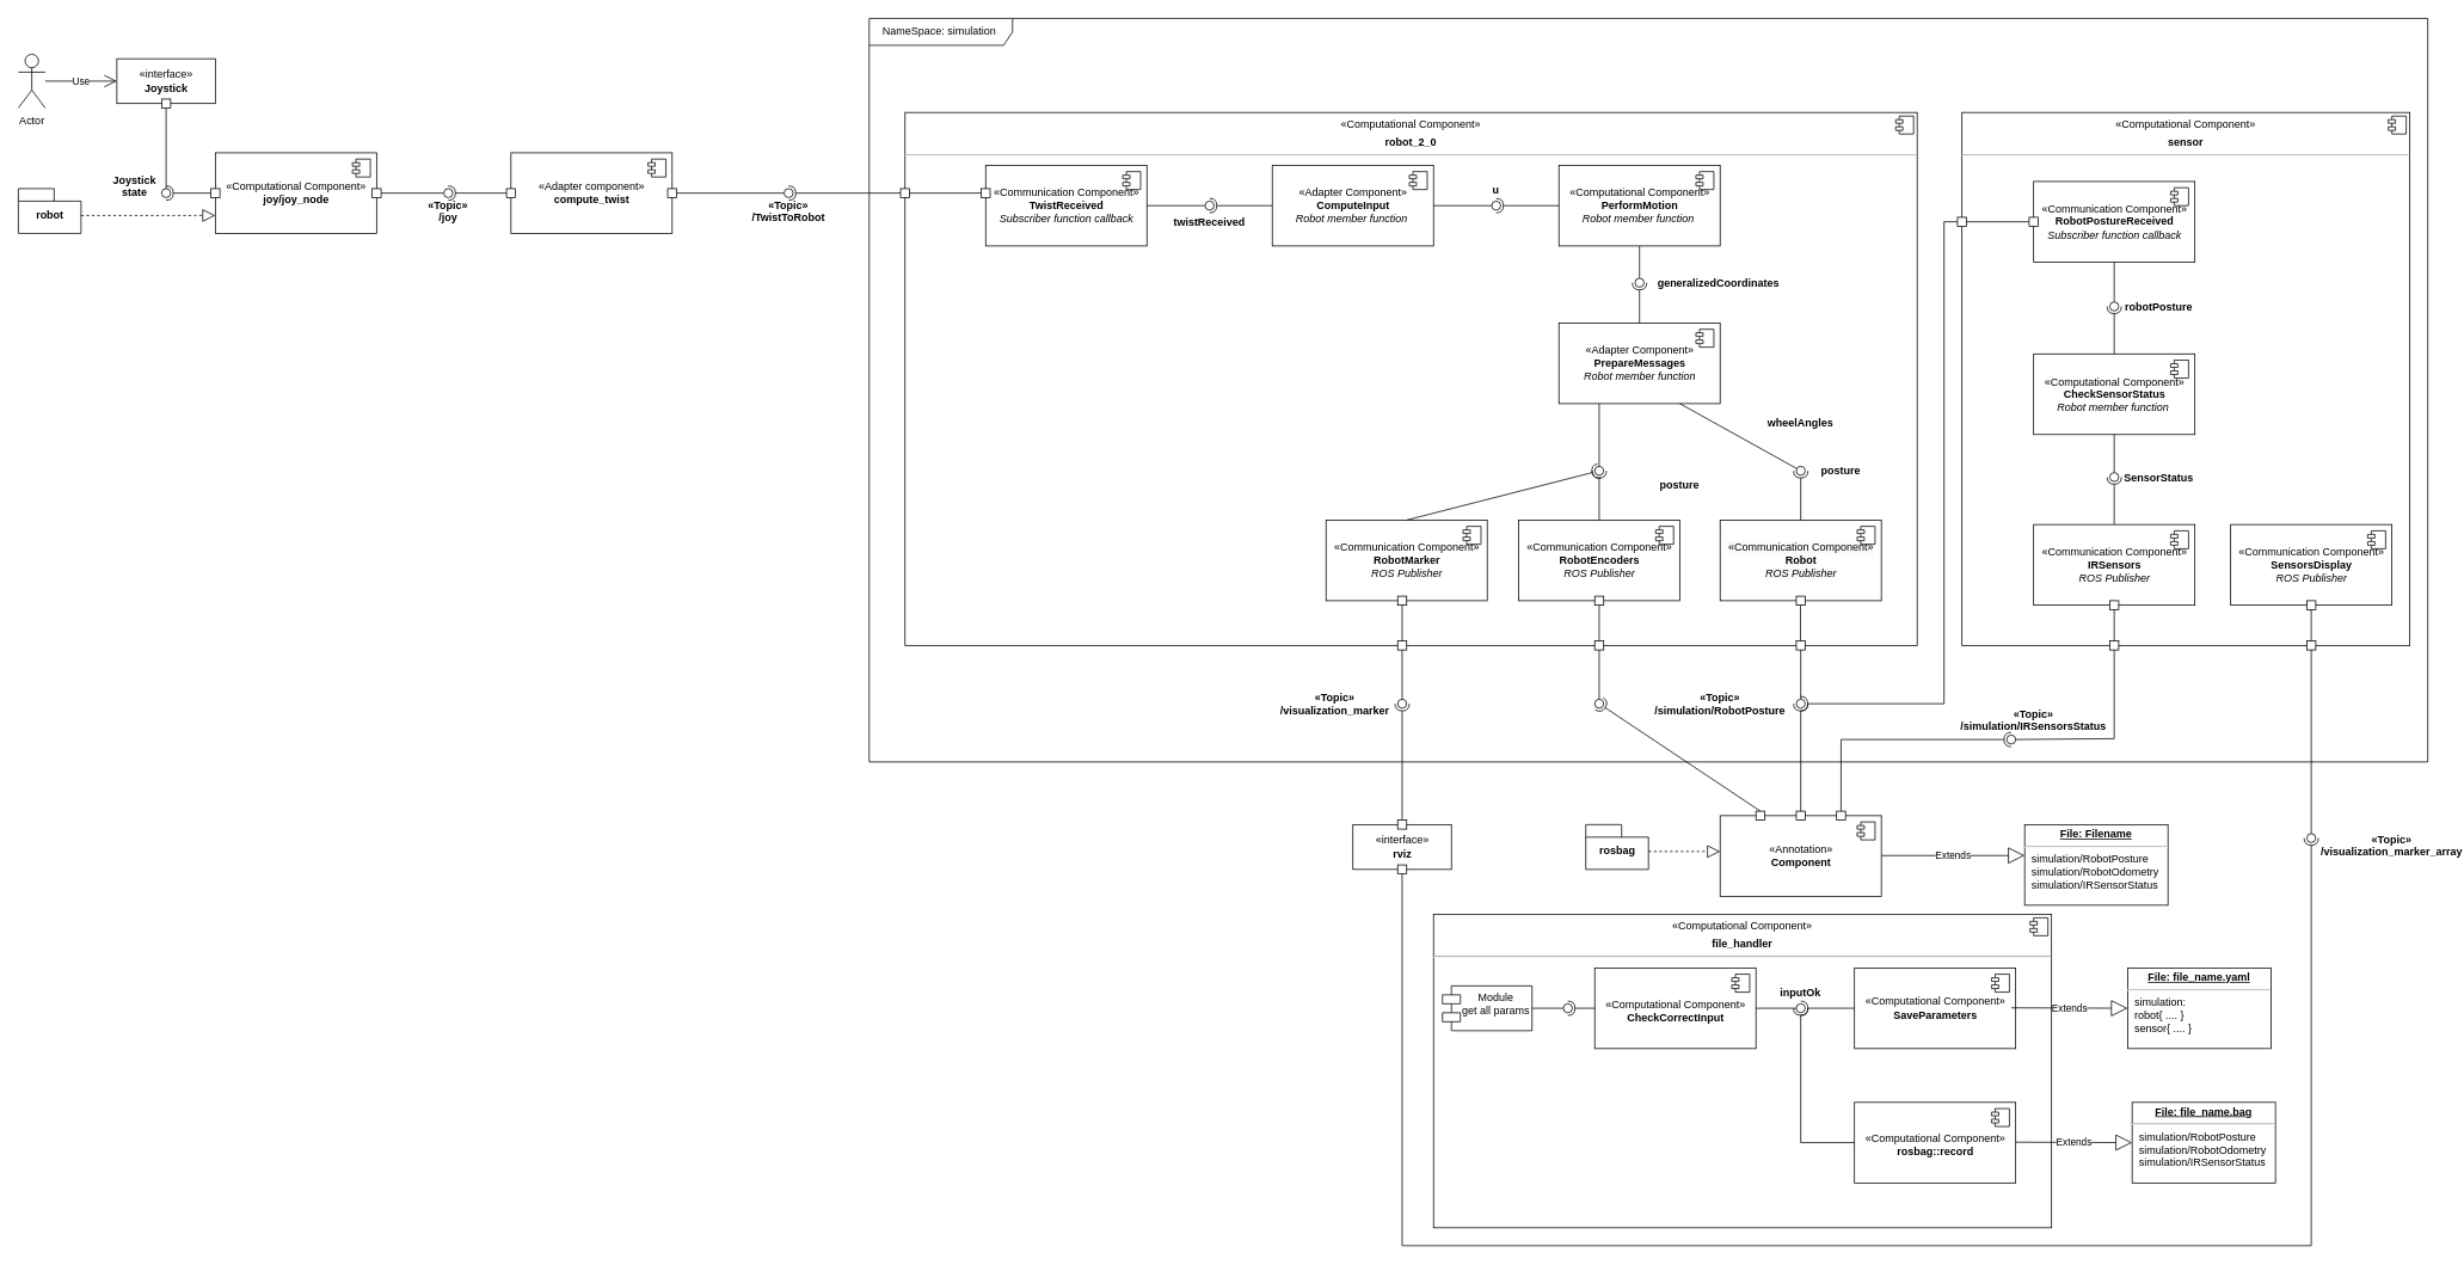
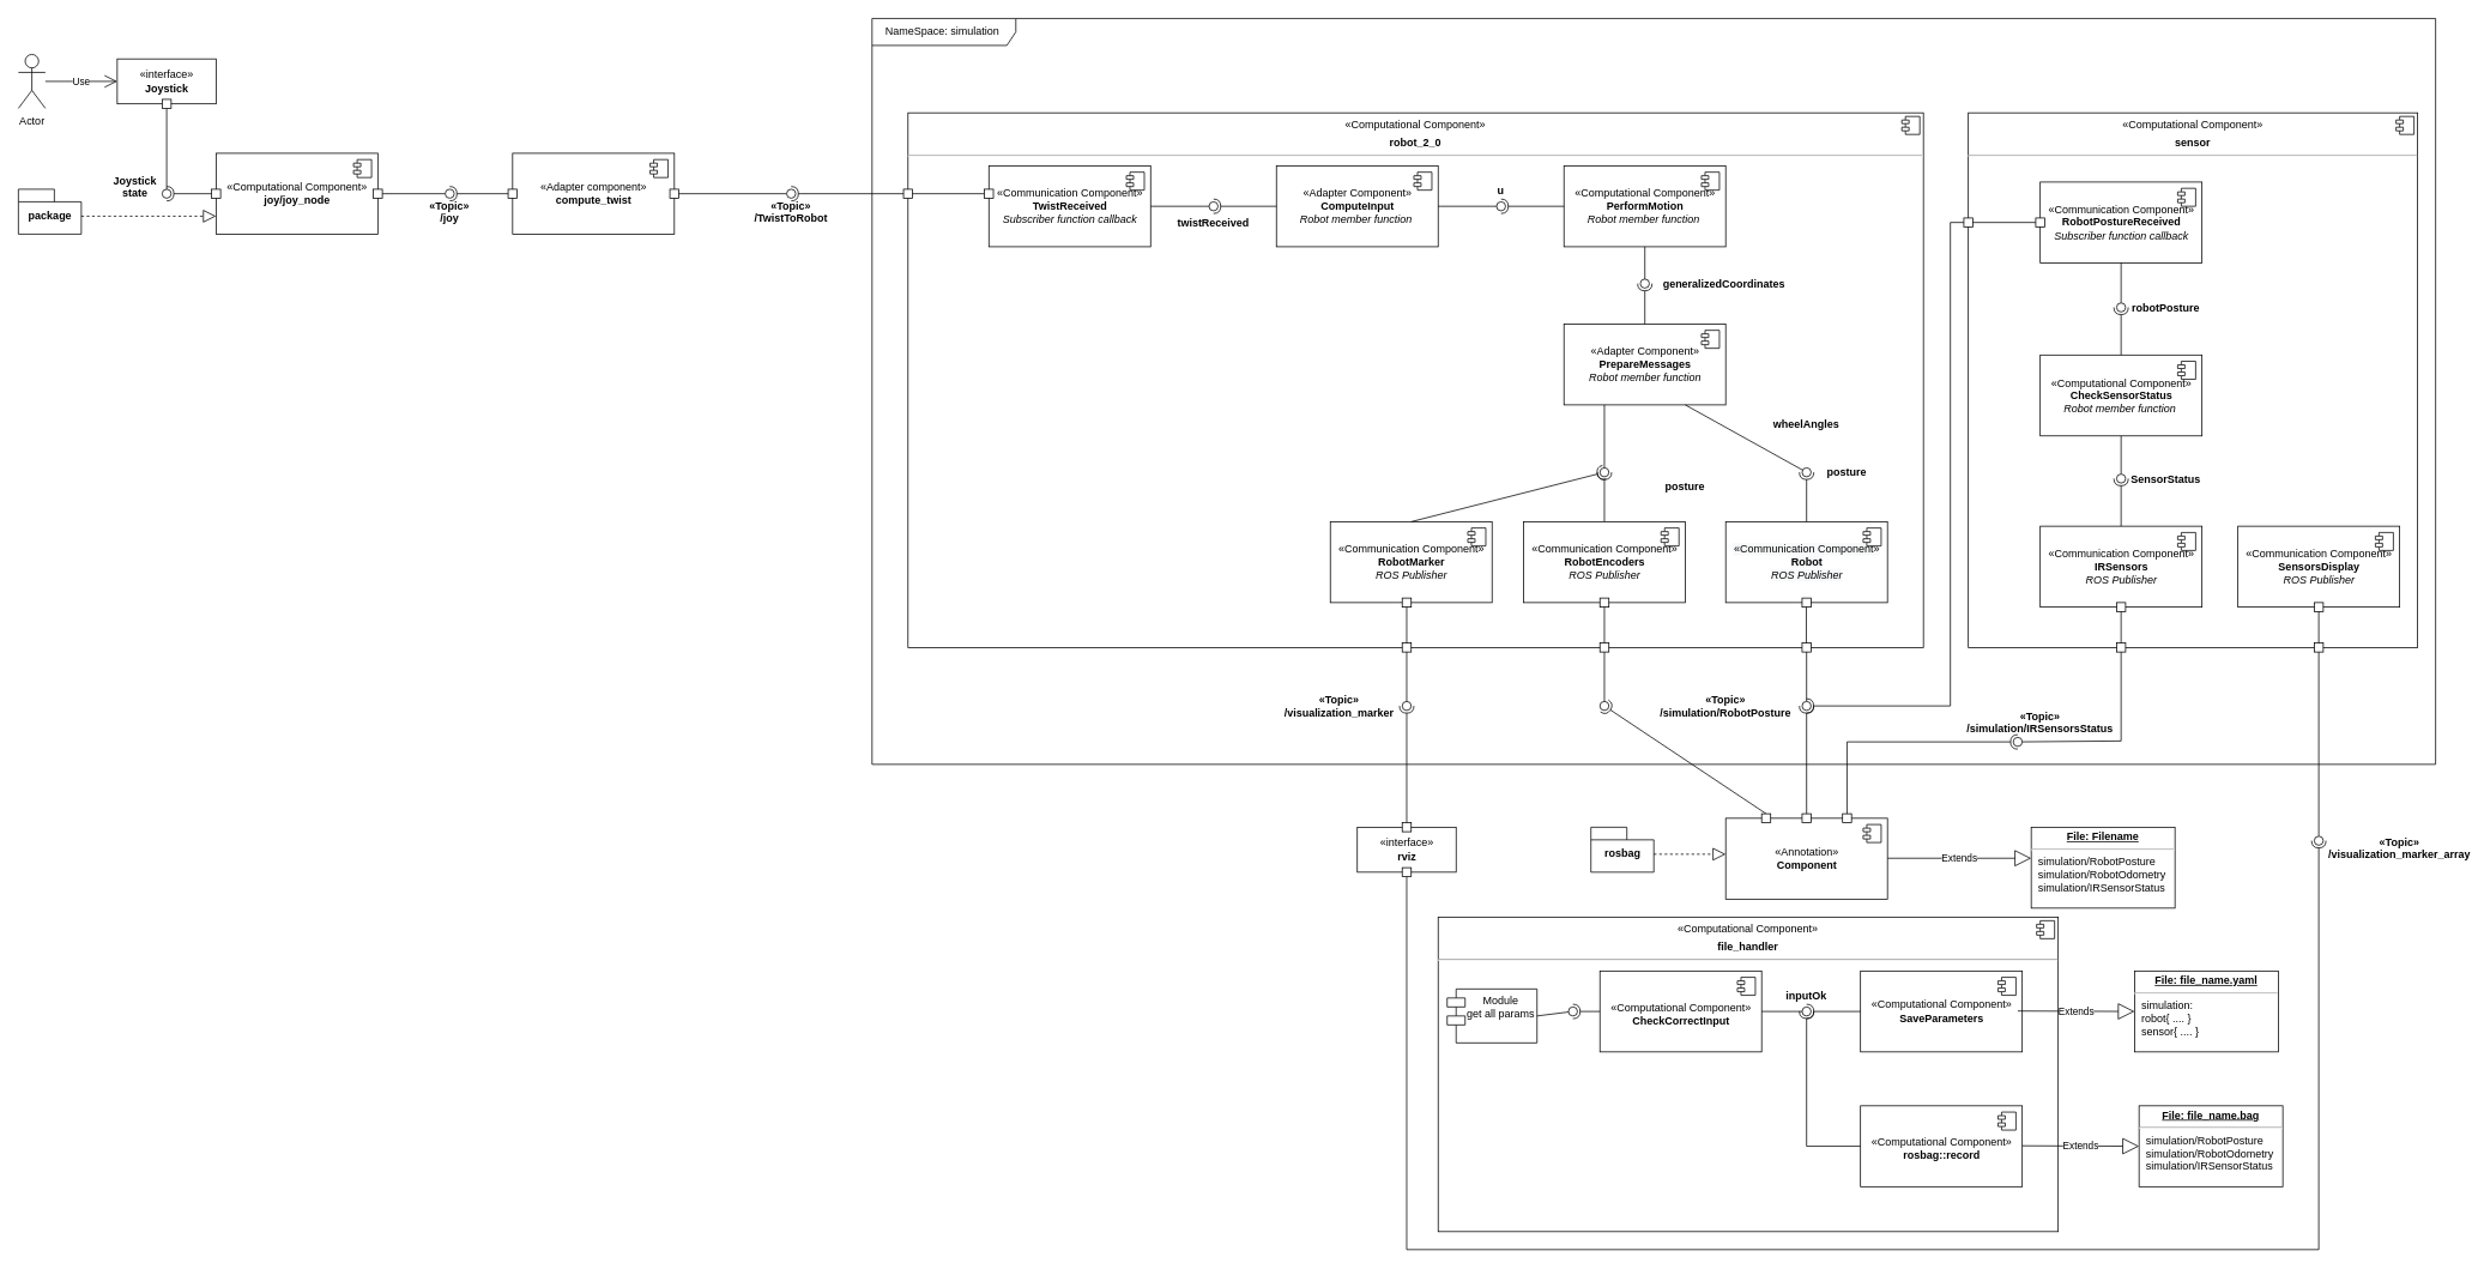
- <mxCell id="5" value="robot" style="shape=folder;fontStyle=1;spacingTop=10;tabWidth=40;tabHeight=14;tabPosition=left;html=1;" parent="1" vertex="1"><mxGeometry x="20" y="210" width="70" height="50" as="geometry" /></mxCell>
+ <mxCell id="5" value="package" style="shape=folder;fontStyle=1;spacingTop=10;tabWidth=40;tabHeight=14;tabPosition=left;html=1;" parent="1" vertex="1"><mxGeometry x="20" y="210" width="70" height="50" as="geometry" /></mxCell>
- <mxCell id="139" value="Module&#10;get all params" style="shape=module;align=left;spacingLeft=20;align=center;verticalAlign=top;" vertex="1" parent="1"><mxGeometry x="1610" y="1100" width="100" height="50" as="geometry" /></mxCell>
+ <mxCell id="139" value="Module&#10;get all params" style="shape=module;align=left;spacingLeft=20;align=center;verticalAlign=top;" vertex="1" parent="1"><mxGeometry x="1610" y="1100" width="100" height="60" as="geometry" /></mxCell>
